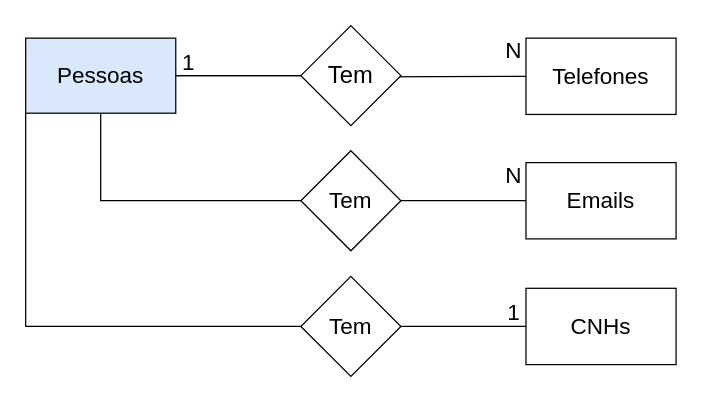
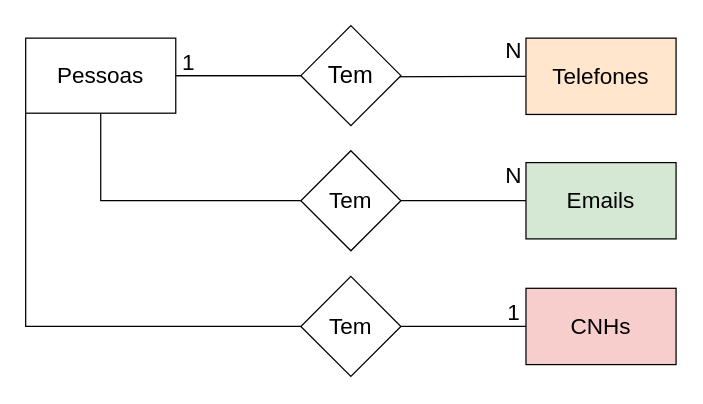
- <mxCell id="4" value="&lt;font style=&quot;font-size: 18px&quot;&gt;Pessoas&lt;/font&gt;" style="rounded=0;whiteSpace=wrap;html=1;fillColor=#dae8fc;" vertex="1" parent="1"><mxGeometry x="20" y="30" width="120" height="60" as="geometry" /></mxCell>
+ <mxCell id="4" value="&lt;font style=&quot;font-size: 18px&quot;&gt;Pessoas&lt;/font&gt;" style="rounded=0;whiteSpace=wrap;html=1;" vertex="1" parent="1"><mxGeometry x="20" y="30" width="120" height="60" as="geometry" /></mxCell>
- <mxCell id="7" value="&lt;font style=&quot;font-size: 18px&quot;&gt;Telefones&lt;/font&gt;" style="rounded=0;whiteSpace=wrap;html=1;" vertex="1" parent="1"><mxGeometry x="420" y="30" width="120" height="61" as="geometry" /></mxCell>
+ <mxCell id="7" value="&lt;font style=&quot;font-size: 18px&quot;&gt;Telefones&lt;/font&gt;" style="rounded=0;whiteSpace=wrap;html=1;fillColor=#ffe6cc;" vertex="1" parent="1"><mxGeometry x="420" y="30" width="120" height="61" as="geometry" /></mxCell>
- <mxCell id="5" value="&lt;font style=&quot;font-size: 18px&quot;&gt;Emails&lt;/font&gt;" style="rounded=0;whiteSpace=wrap;html=1;" vertex="1" parent="1"><mxGeometry x="420" y="129.5" width="120" height="61" as="geometry" /></mxCell>
+ <mxCell id="5" value="&lt;font style=&quot;font-size: 18px&quot;&gt;Emails&lt;/font&gt;" style="rounded=0;whiteSpace=wrap;html=1;fillColor=#d5e8d4;" vertex="1" parent="1"><mxGeometry x="420" y="129.5" width="120" height="61" as="geometry" /></mxCell>
- <mxCell id="6" value="&lt;font style=&quot;font-size: 18px&quot;&gt;CNHs&lt;/font&gt;" style="rounded=0;whiteSpace=wrap;html=1;" vertex="1" parent="1"><mxGeometry x="420" y="230" width="120" height="61" as="geometry" /></mxCell>
+ <mxCell id="6" value="&lt;font style=&quot;font-size: 18px&quot;&gt;CNHs&lt;/font&gt;" style="rounded=0;whiteSpace=wrap;html=1;fillColor=#f8cecc;" vertex="1" parent="1"><mxGeometry x="420" y="230" width="120" height="61" as="geometry" /></mxCell>
